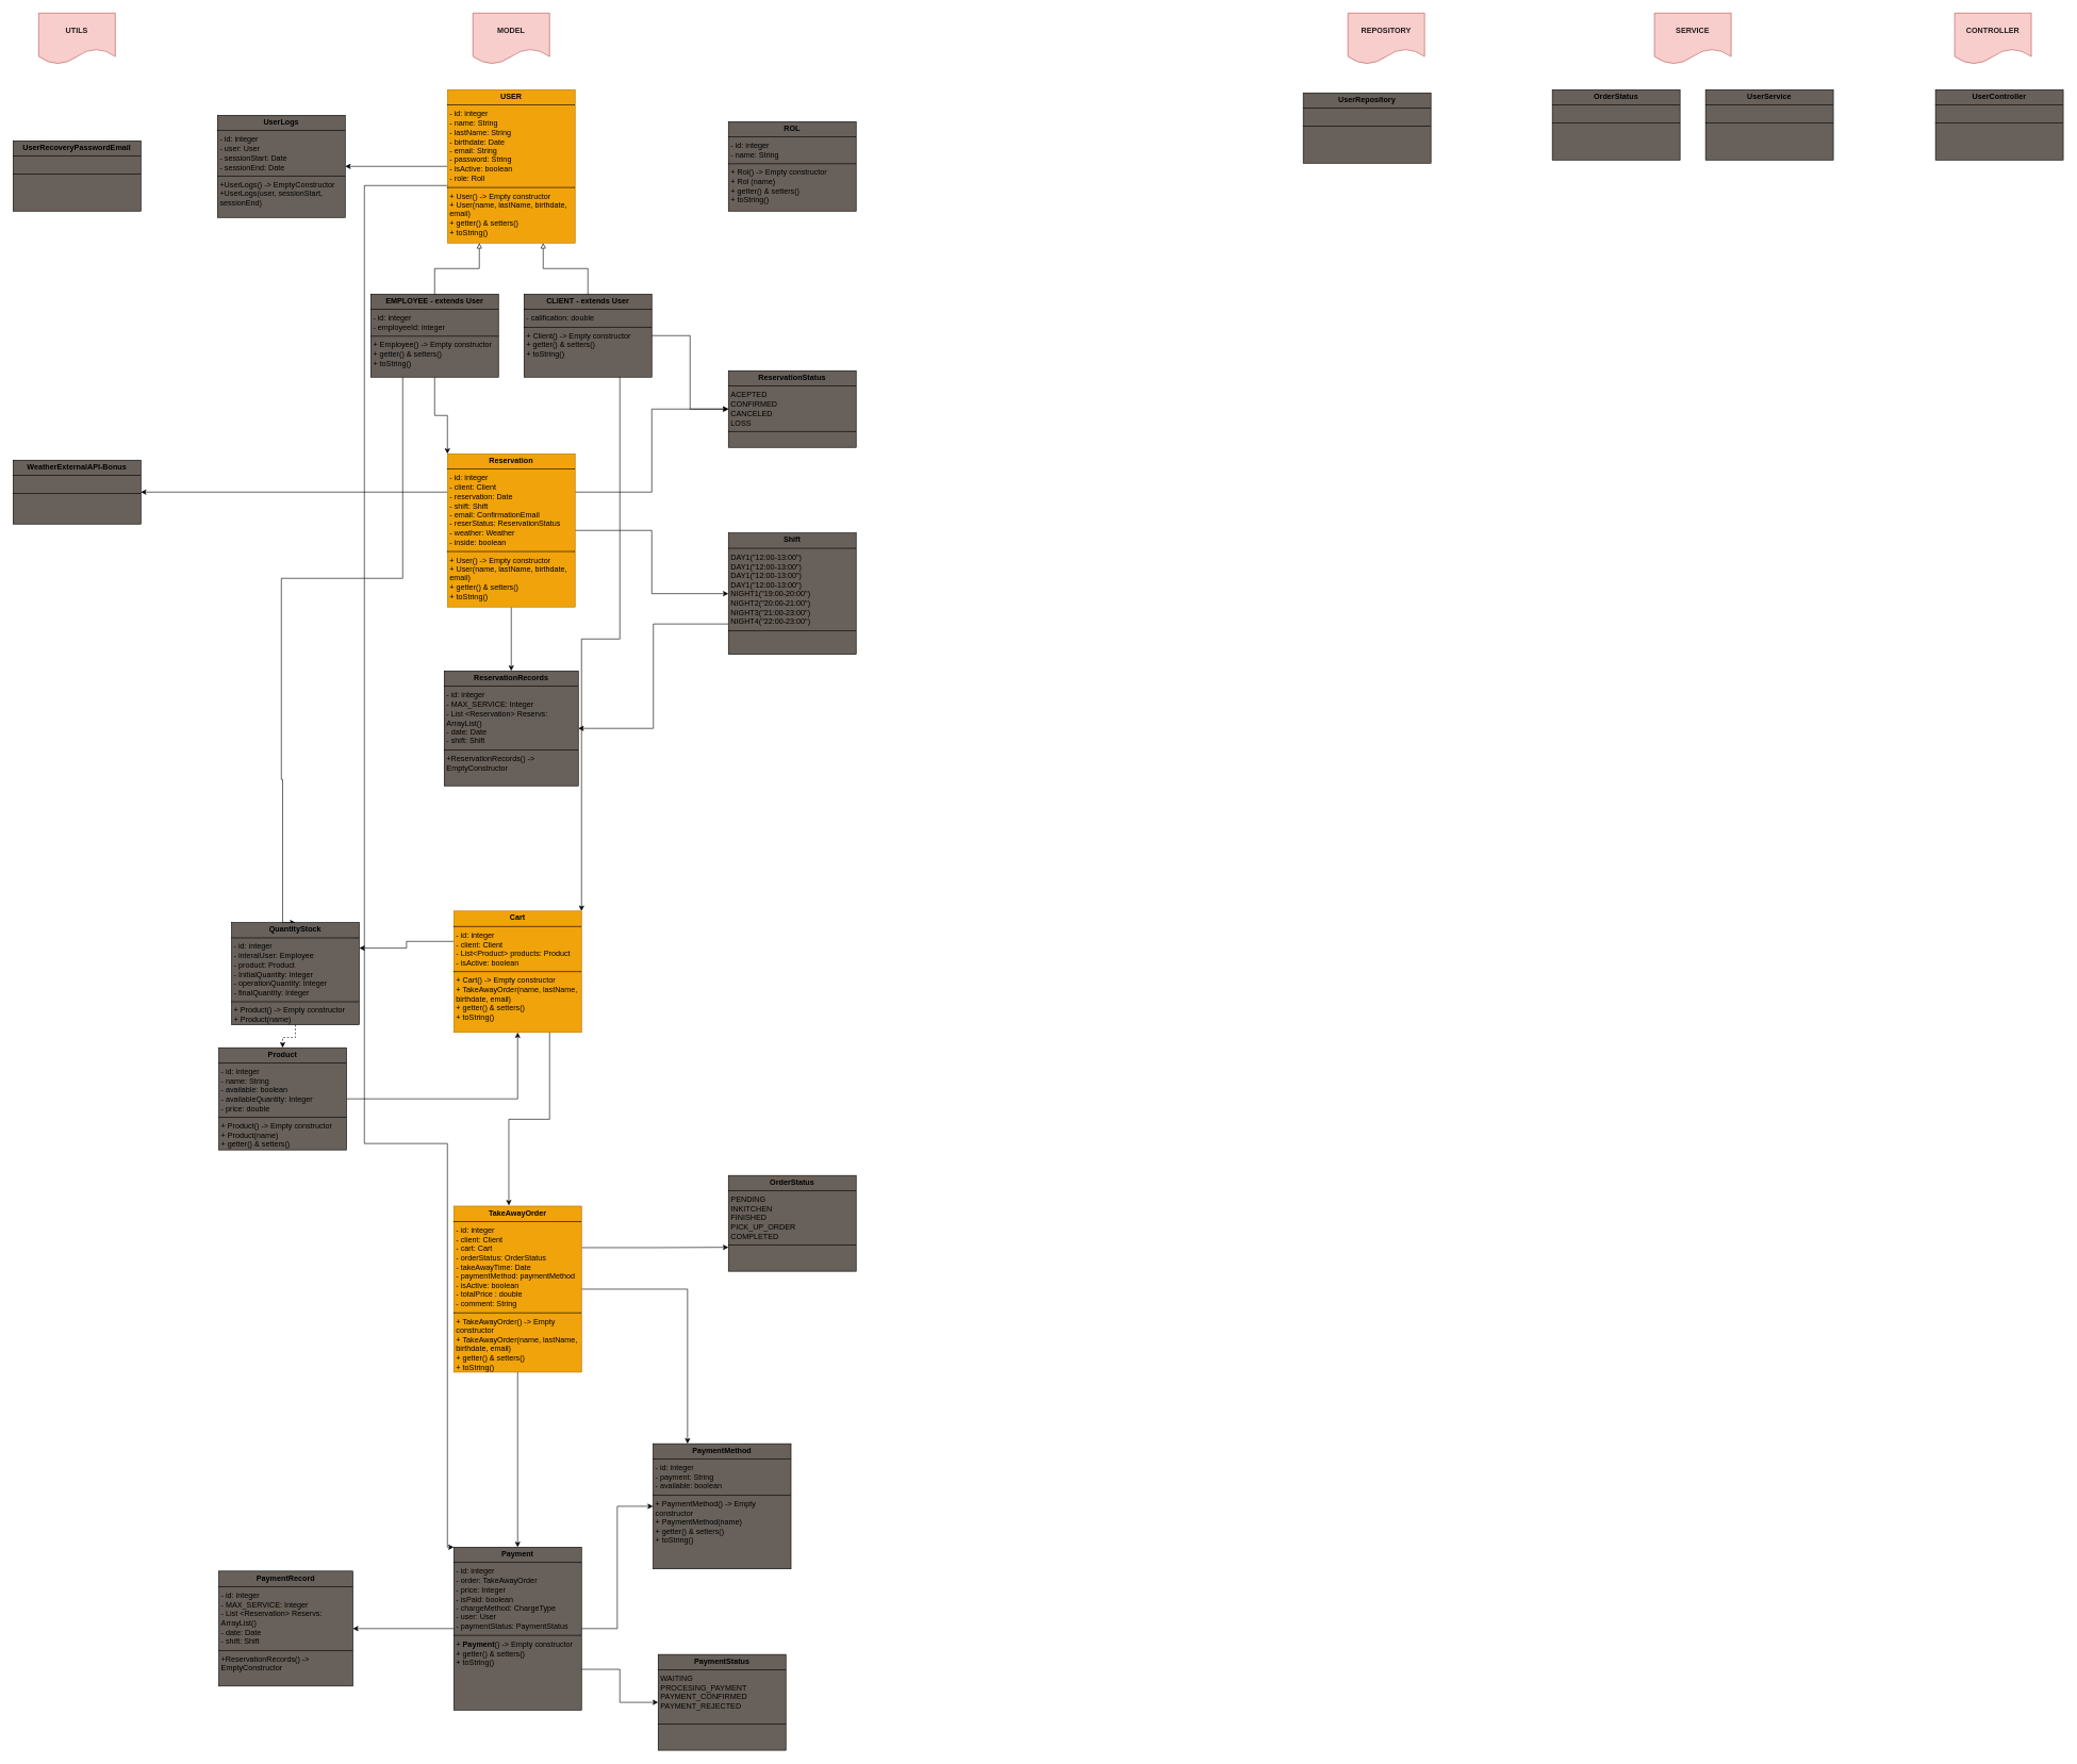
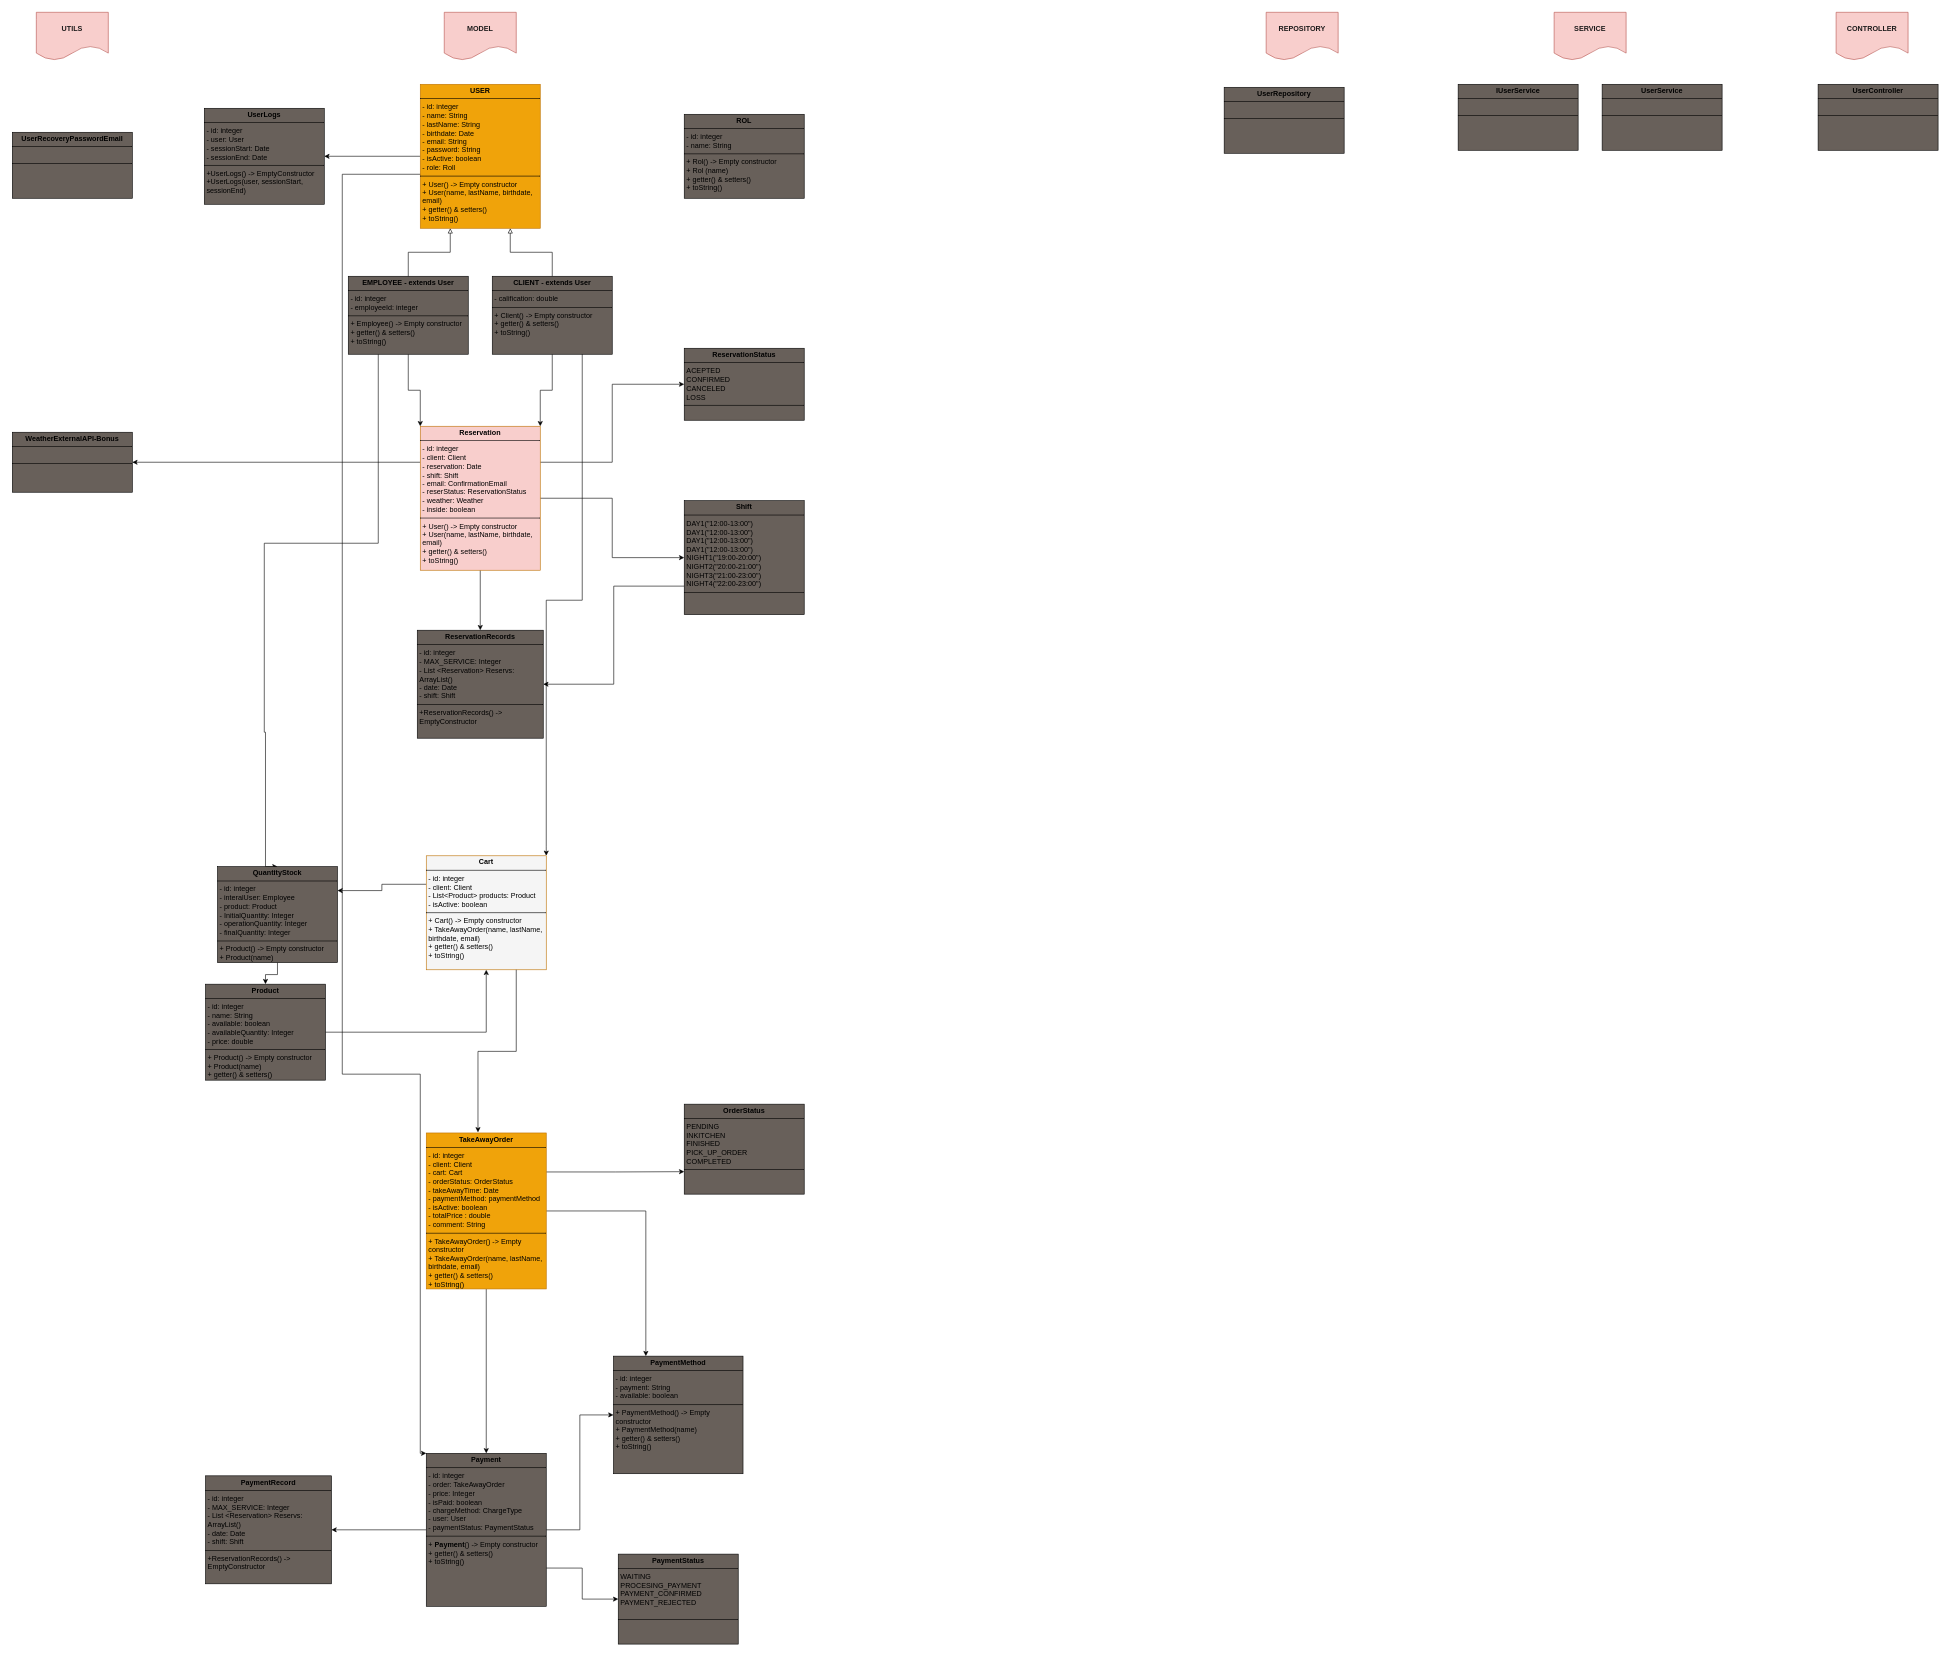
- <mxCell id="20" value="&lt;p style=&quot;margin:0px;margin-top:4px;text-align:center;&quot;&gt;&lt;b&gt;OrderStatus&lt;/b&gt;&lt;/p&gt;&lt;hr size=&quot;1&quot; style=&quot;border-style:solid;&quot;&gt;&lt;p style=&quot;margin:0px;margin-left:4px;&quot;&gt;&lt;br&gt;&lt;/p&gt;&lt;hr size=&quot;1&quot; style=&quot;border-style:solid;&quot;&gt;&lt;p style=&quot;margin:0px;margin-left:4px;&quot;&gt;&lt;br&gt;&lt;/p&gt;" style="verticalAlign=top;align=left;overflow=fill;html=1;whiteSpace=wrap;fillStyle=solid;fillColor=#68605a;gradientColor=none;" parent="1" vertex="1"><mxGeometry x="2430" y="140" width="200" height="110" as="geometry" /></mxCell>
+ <mxCell id="20" value="&lt;p style=&quot;margin:0px;margin-top:4px;text-align:center;&quot;&gt;&lt;b&gt;IUserService&lt;/b&gt;&lt;/p&gt;&lt;hr size=&quot;1&quot; style=&quot;border-style:solid;&quot;&gt;&lt;p style=&quot;margin:0px;margin-left:4px;&quot;&gt;&lt;br&gt;&lt;/p&gt;&lt;hr size=&quot;1&quot; style=&quot;border-style:solid;&quot;&gt;&lt;p style=&quot;margin:0px;margin-left:4px;&quot;&gt;&lt;br&gt;&lt;/p&gt;" style="verticalAlign=top;align=left;overflow=fill;html=1;whiteSpace=wrap;fillStyle=solid;fillColor=#68605a;gradientColor=none;" parent="1" vertex="1"><mxGeometry x="2430" y="140" width="200" height="110" as="geometry" /></mxCell>
- <mxCell id="13" style="edgeStyle=orthogonalEdgeStyle;rounded=0;orthogonalLoop=1;jettySize=auto;html=1;" parent="1" source="15" target="39" edge="1"><mxGeometry relative="1" as="geometry" /></mxCell>
+ <mxCell id="13" style="edgeStyle=orthogonalEdgeStyle;rounded=0;orthogonalLoop=1;jettySize=auto;html=1;entryX=1;entryY=0;entryDx=0;entryDy=0;" parent="1" source="15" target="33" edge="1"><mxGeometry relative="1" as="geometry" /></mxCell>
- <mxCell id="33" value="&lt;p style=&quot;margin:0px;margin-top:4px;text-align:center;&quot;&gt;&lt;b&gt;Reservation&lt;/b&gt;&lt;/p&gt;&lt;hr size=&quot;1&quot; style=&quot;border-style:solid;&quot;&gt;&lt;p style=&quot;margin:0px;margin-left:4px;&quot;&gt;- id: integer&lt;/p&gt;&lt;p style=&quot;margin:0px;margin-left:4px;&quot;&gt;- client: Client&lt;/p&gt;&lt;p style=&quot;margin:0px;margin-left:4px;&quot;&gt;- reservation&lt;span style=&quot;background-color: initial;&quot;&gt;: Date&lt;/span&gt;&lt;/p&gt;&lt;p style=&quot;margin:0px;margin-left:4px;&quot;&gt;- shift: Shift&lt;/p&gt;&lt;p style=&quot;margin:0px;margin-left:4px;&quot;&gt;- email: ConfirmationEmail&lt;/p&gt;&lt;p style=&quot;margin:0px;margin-left:4px;&quot;&gt;- reserStatus: ReservationStatus&lt;/p&gt;&lt;p style=&quot;margin:0px;margin-left:4px;&quot;&gt;- weather: Weather&lt;/p&gt;&lt;p style=&quot;margin:0px;margin-left:4px;&quot;&gt;- inside: boolean&lt;/p&gt;&lt;hr size=&quot;1&quot; style=&quot;border-style:solid;&quot;&gt;&lt;p style=&quot;margin:0px;margin-left:4px;&quot;&gt;+ User() -&amp;gt; Empty constructor&lt;/p&gt;&lt;p style=&quot;margin:0px;margin-left:4px;&quot;&gt;+ User(name, lastName, birthdate, email)&lt;/p&gt;&lt;p style=&quot;margin:0px;margin-left:4px;&quot;&gt;+ getter() &amp;amp; setters()&lt;/p&gt;&lt;p style=&quot;margin:0px;margin-left:4px;&quot;&gt;+ toString()&lt;/p&gt;" style="verticalAlign=top;align=left;overflow=fill;html=1;whiteSpace=wrap;fillStyle=solid;fillColor=#f0a30a;fontColor=#000000;strokeColor=#BD7000;" parent="1" vertex="1"><mxGeometry x="700" y="710" width="200" height="240" as="geometry" /></mxCell>
+ <mxCell id="33" value="&lt;p style=&quot;margin:0px;margin-top:4px;text-align:center;&quot;&gt;&lt;b&gt;Reservation&lt;/b&gt;&lt;/p&gt;&lt;hr size=&quot;1&quot; style=&quot;border-style:solid;&quot;&gt;&lt;p style=&quot;margin:0px;margin-left:4px;&quot;&gt;- id: integer&lt;/p&gt;&lt;p style=&quot;margin:0px;margin-left:4px;&quot;&gt;- client: Client&lt;/p&gt;&lt;p style=&quot;margin:0px;margin-left:4px;&quot;&gt;- reservation&lt;span style=&quot;background-color: initial;&quot;&gt;: Date&lt;/span&gt;&lt;/p&gt;&lt;p style=&quot;margin:0px;margin-left:4px;&quot;&gt;- shift: Shift&lt;/p&gt;&lt;p style=&quot;margin:0px;margin-left:4px;&quot;&gt;- email: ConfirmationEmail&lt;/p&gt;&lt;p style=&quot;margin:0px;margin-left:4px;&quot;&gt;- reserStatus: ReservationStatus&lt;/p&gt;&lt;p style=&quot;margin:0px;margin-left:4px;&quot;&gt;- weather: Weather&lt;/p&gt;&lt;p style=&quot;margin:0px;margin-left:4px;&quot;&gt;- inside: boolean&lt;/p&gt;&lt;hr size=&quot;1&quot; style=&quot;border-style:solid;&quot;&gt;&lt;p style=&quot;margin:0px;margin-left:4px;&quot;&gt;+ User() -&amp;gt; Empty constructor&lt;/p&gt;&lt;p style=&quot;margin:0px;margin-left:4px;&quot;&gt;+ User(name, lastName, birthdate, email)&lt;/p&gt;&lt;p style=&quot;margin:0px;margin-left:4px;&quot;&gt;+ getter() &amp;amp; setters()&lt;/p&gt;&lt;p style=&quot;margin:0px;margin-left:4px;&quot;&gt;+ toString()&lt;/p&gt;" style="verticalAlign=top;align=left;overflow=fill;html=1;whiteSpace=wrap;fillStyle=solid;fillColor=#f8cecc;fontColor=#000000;strokeColor=#BD7000;" parent="1" vertex="1"><mxGeometry x="700" y="710" width="200" height="240" as="geometry" /></mxCell>
- <mxCell id="51" value="&lt;p style=&quot;margin:0px;margin-top:4px;text-align:center;&quot;&gt;&lt;b&gt;Cart&lt;/b&gt;&lt;/p&gt;&lt;hr size=&quot;1&quot; style=&quot;border-style:solid;&quot;&gt;&lt;p style=&quot;margin:0px;margin-left:4px;&quot;&gt;-&amp;nbsp;&lt;span style=&quot;background-color: initial;&quot;&gt;id: integer&lt;/span&gt;&lt;/p&gt;&lt;p style=&quot;margin: 0px 0px 0px 4px;&quot;&gt;- client: Client&lt;/p&gt;&lt;p style=&quot;margin: 0px 0px 0px 4px;&quot;&gt;- List&amp;lt;Product&amp;gt; products&lt;span style=&quot;background-color: initial;&quot;&gt;: Product&lt;/span&gt;&lt;/p&gt;&lt;p style=&quot;margin:0px;margin-left:4px;&quot;&gt;- isActive: boolean&lt;/p&gt;&lt;hr size=&quot;1&quot; style=&quot;border-style:solid;&quot;&gt;&lt;p style=&quot;margin:0px;margin-left:4px;&quot;&gt;+ Cart() -&amp;gt; Empty constructor&lt;/p&gt;&lt;p style=&quot;margin:0px;margin-left:4px;&quot;&gt;+ TakeAwayOrder(name, lastName, birthdate, email)&lt;/p&gt;&lt;p style=&quot;margin:0px;margin-left:4px;&quot;&gt;+ getter() &amp;amp; setters()&lt;/p&gt;&lt;p style=&quot;margin:0px;margin-left:4px;&quot;&gt;+ toString()&lt;/p&gt;" style="verticalAlign=top;align=left;overflow=fill;html=1;whiteSpace=wrap;fillStyle=solid;fillColor=#f0a30a;fontColor=#000000;strokeColor=#BD7000;" vertex="1" parent="1"><mxGeometry x="710" y="1426" width="200" height="190" as="geometry" /></mxCell>
+ <mxCell id="51" value="&lt;p style=&quot;margin:0px;margin-top:4px;text-align:center;&quot;&gt;&lt;b&gt;Cart&lt;/b&gt;&lt;/p&gt;&lt;hr size=&quot;1&quot; style=&quot;border-style:solid;&quot;&gt;&lt;p style=&quot;margin:0px;margin-left:4px;&quot;&gt;-&amp;nbsp;&lt;span style=&quot;background-color: initial;&quot;&gt;id: integer&lt;/span&gt;&lt;/p&gt;&lt;p style=&quot;margin: 0px 0px 0px 4px;&quot;&gt;- client: Client&lt;/p&gt;&lt;p style=&quot;margin: 0px 0px 0px 4px;&quot;&gt;- List&amp;lt;Product&amp;gt; products&lt;span style=&quot;background-color: initial;&quot;&gt;: Product&lt;/span&gt;&lt;/p&gt;&lt;p style=&quot;margin:0px;margin-left:4px;&quot;&gt;- isActive: boolean&lt;/p&gt;&lt;hr size=&quot;1&quot; style=&quot;border-style:solid;&quot;&gt;&lt;p style=&quot;margin:0px;margin-left:4px;&quot;&gt;+ Cart() -&amp;gt; Empty constructor&lt;/p&gt;&lt;p style=&quot;margin:0px;margin-left:4px;&quot;&gt;+ TakeAwayOrder(name, lastName, birthdate, email)&lt;/p&gt;&lt;p style=&quot;margin:0px;margin-left:4px;&quot;&gt;+ getter() &amp;amp; setters()&lt;/p&gt;&lt;p style=&quot;margin:0px;margin-left:4px;&quot;&gt;+ toString()&lt;/p&gt;" style="verticalAlign=top;align=left;overflow=fill;html=1;whiteSpace=wrap;fillStyle=solid;fillColor=#f5f5f5;fontColor=#000000;strokeColor=#BD7000;" vertex="1" parent="1"><mxGeometry x="710" y="1426" width="200" height="190" as="geometry" /></mxCell>
- <mxCell id="36" style="edgeStyle=orthogonalEdgeStyle;rounded=0;orthogonalLoop=1;jettySize=auto;html=1;entryX=0.5;entryY=0;entryDx=0;entryDy=0;dashed=1;" parent="1" source="37" target="28" edge="1"><mxGeometry relative="1" as="geometry" /></mxCell>
+ <mxCell id="36" style="edgeStyle=orthogonalEdgeStyle;rounded=0;orthogonalLoop=1;jettySize=auto;html=1;entryX=0.5;entryY=0;entryDx=0;entryDy=0;" parent="1" source="37" target="28" edge="1"><mxGeometry relative="1" as="geometry" /></mxCell>
